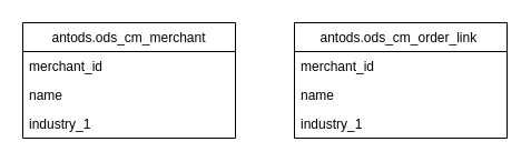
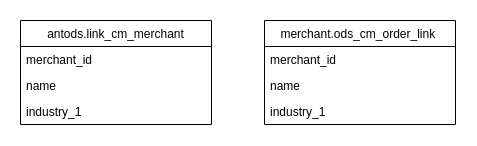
- <mxCell id="2" value="antods.ods_cm_merchant" style="swimlane;fontStyle=0;childLayout=stackLayout;horizontal=1;startSize=26;fillColor=none;horizontalStack=0;resizeParent=1;resizeParentMax=0;resizeLast=0;collapsible=1;marginBottom=0;" vertex="1" parent="1"><mxGeometry x="20" y="20" width="191" height="104" as="geometry"><mxRectangle x="95" y="78" width="165" height="26" as="alternateBounds" /></mxGeometry></mxCell>
+ <mxCell id="2" value="antods.link_cm_merchant" style="swimlane;fontStyle=0;childLayout=stackLayout;horizontal=1;startSize=26;fillColor=none;horizontalStack=0;resizeParent=1;resizeParentMax=0;resizeLast=0;collapsible=1;marginBottom=0;" vertex="1" parent="1"><mxGeometry x="20" y="20" width="191" height="104" as="geometry"><mxRectangle x="95" y="78" width="165" height="26" as="alternateBounds" /></mxGeometry></mxCell>
- <mxCell id="6" value="antods.ods_cm_order_link " style="swimlane;fontStyle=0;childLayout=stackLayout;horizontal=1;startSize=26;fillColor=none;horizontalStack=0;resizeParent=1;resizeParentMax=0;resizeLast=0;collapsible=1;marginBottom=0;" vertex="1" parent="1"><mxGeometry x="264" y="20" width="191" height="104" as="geometry"><mxRectangle x="95" y="78" width="165" height="26" as="alternateBounds" /></mxGeometry></mxCell>
+ <mxCell id="6" value="merchant.ods_cm_order_link " style="swimlane;fontStyle=0;childLayout=stackLayout;horizontal=1;startSize=26;fillColor=none;horizontalStack=0;resizeParent=1;resizeParentMax=0;resizeLast=0;collapsible=1;marginBottom=0;" vertex="1" parent="1"><mxGeometry x="264" y="20" width="191" height="104" as="geometry"><mxRectangle x="95" y="78" width="165" height="26" as="alternateBounds" /></mxGeometry></mxCell>
